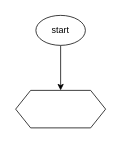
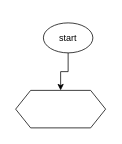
- <mxCell id="3" value="start" style="ellipse;whiteSpace=wrap;html=1;" vertex="1" parent="1"><mxGeometry x="47" y="20" width="66" height="40" as="geometry" /></mxCell>
+ <mxCell id="3" value="start" style="ellipse;whiteSpace=wrap;html=1;" vertex="1" parent="1"><mxGeometry x="57" y="30" width="66" height="40" as="geometry" /></mxCell>
